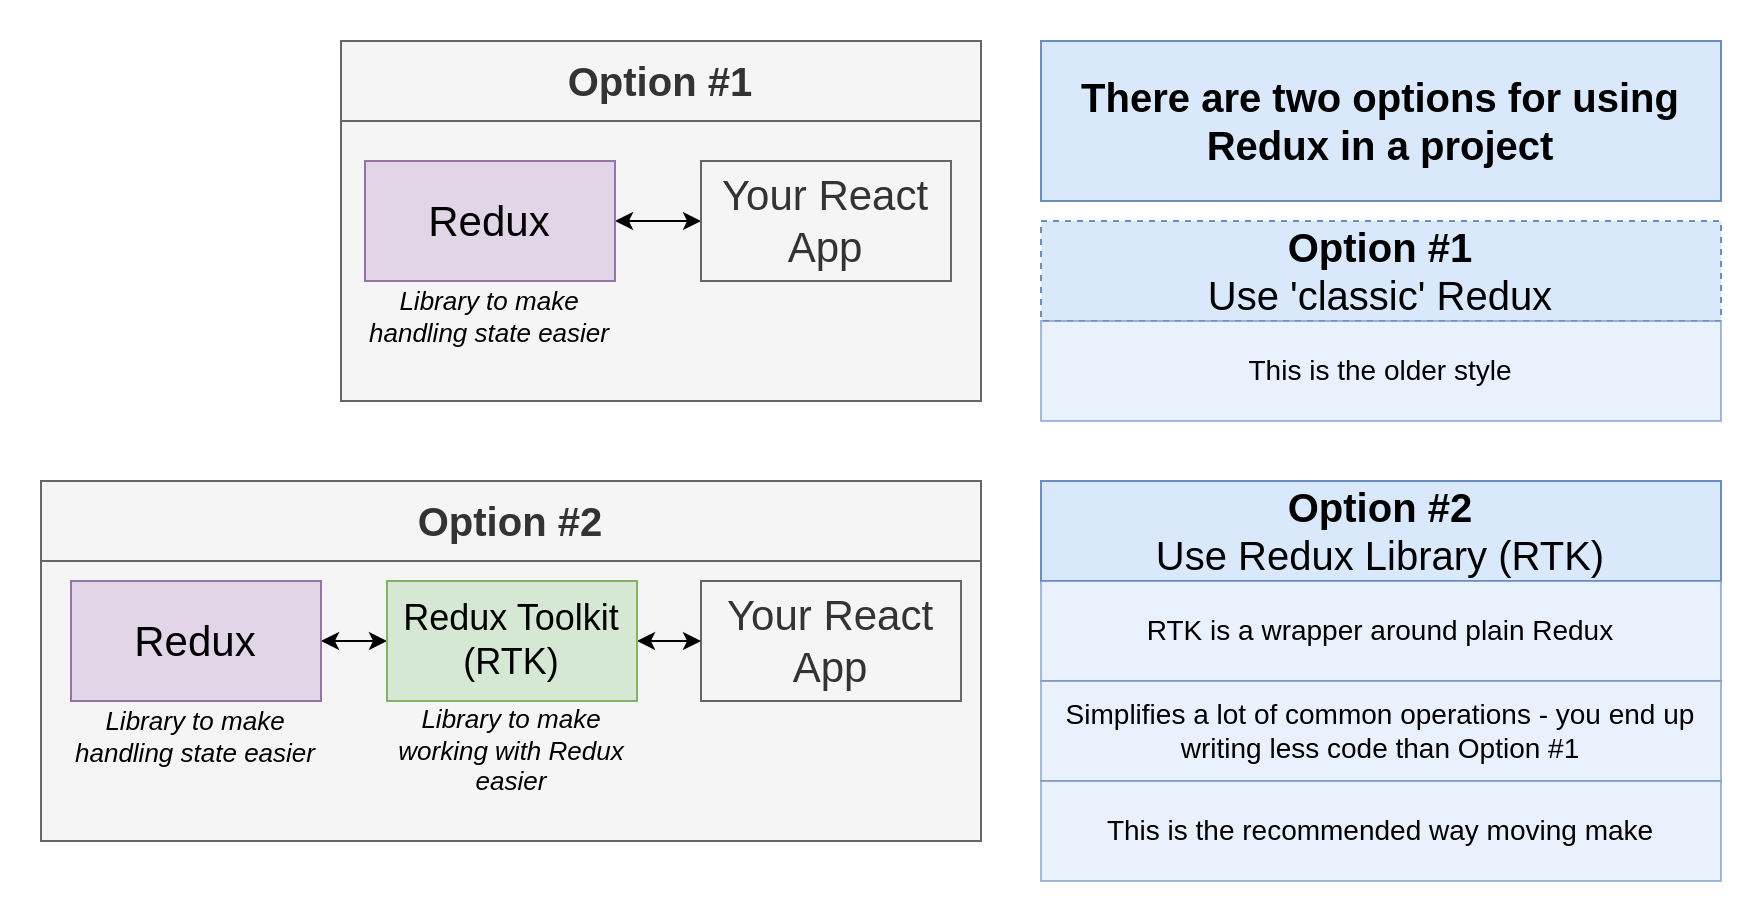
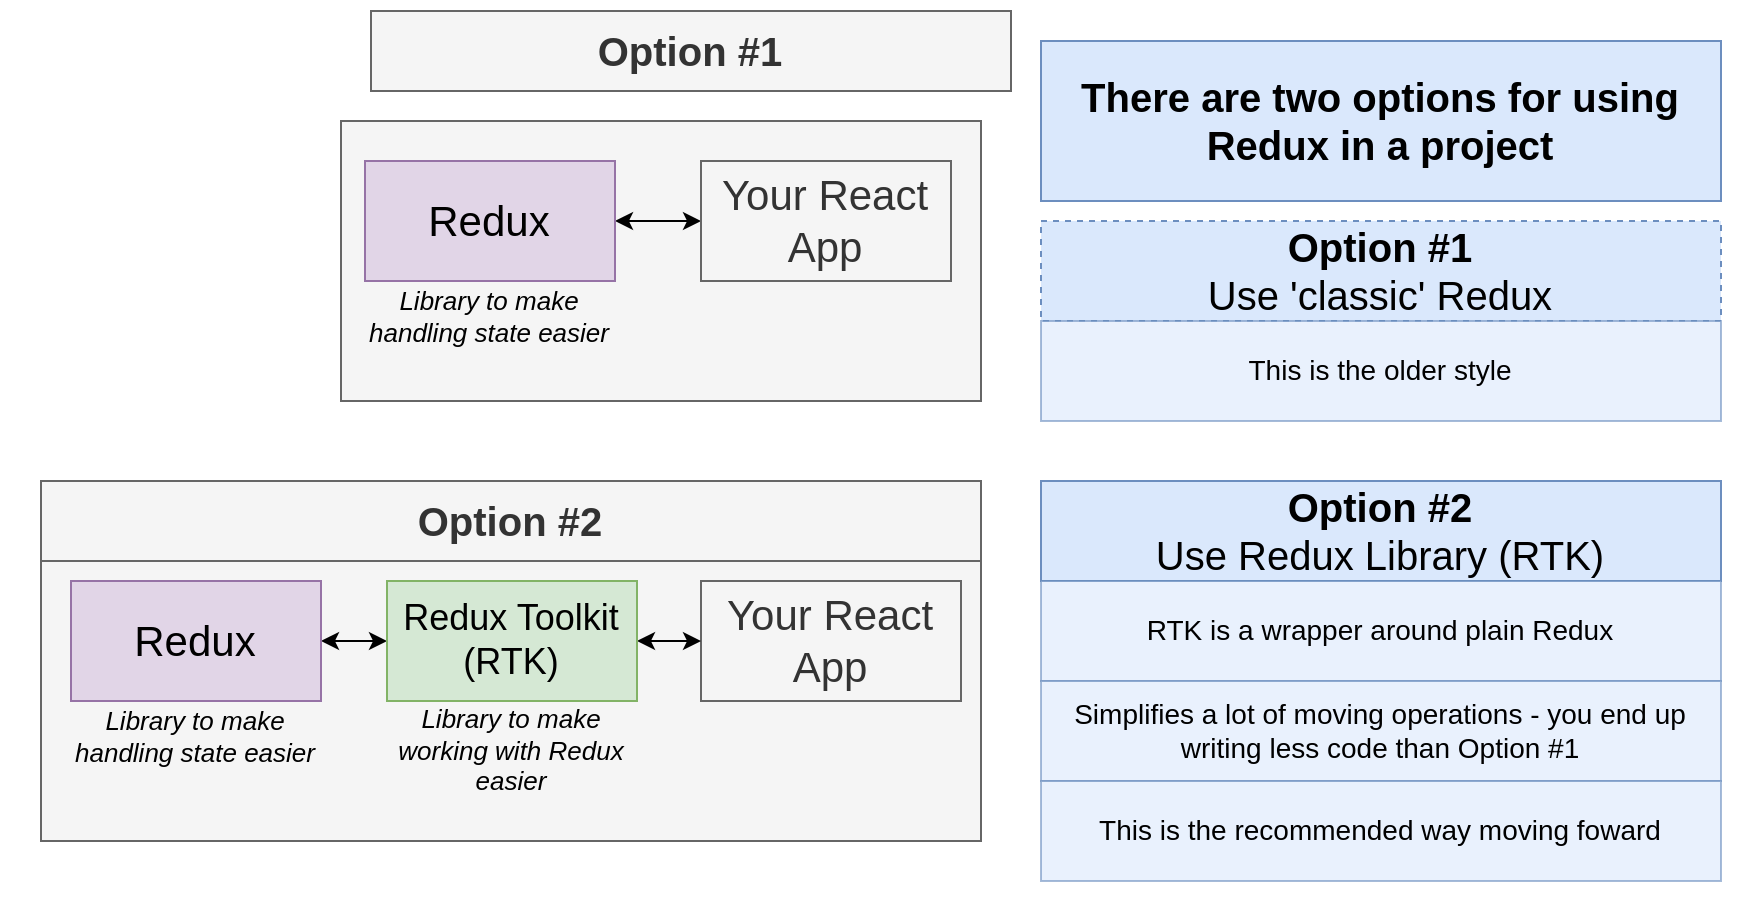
- <mxCell id="4" value="Option #1" style="rounded=0;whiteSpace=wrap;html=1;strokeWidth=1;fillColor=#f5f5f5;fontSize=20;fontColor=#333333;align=center;strokeColor=#666666;fontStyle=1" parent="1" vertex="1"><mxGeometry x="170" y="20" width="320" height="40" as="geometry" /></mxCell>
+ <mxCell id="4" value="Option #1" style="rounded=0;whiteSpace=wrap;html=1;strokeWidth=1;fillColor=#f5f5f5;fontSize=20;fontColor=#333333;align=center;strokeColor=#666666;fontStyle=1" parent="1" vertex="1"><mxGeometry x="185" y="5" width="320" height="40" as="geometry" /></mxCell>
- <mxCell id="21" value="Simplifies a lot of common operations - you end up writing less code than Option #1" style="rounded=0;whiteSpace=wrap;html=1;fillColor=#dae8fc;strokeColor=#6c8ebf;fontSize=14;fontStyle=0;opacity=60;" parent="1" vertex="1"><mxGeometry x="520" y="340" width="340" height="50" as="geometry" /></mxCell>
+ <mxCell id="21" value="Simplifies a lot of moving operations - you end up writing less code than Option #1" style="rounded=0;whiteSpace=wrap;html=1;fillColor=#dae8fc;strokeColor=#6c8ebf;fontSize=14;fontStyle=0;opacity=60;" parent="1" vertex="1"><mxGeometry x="520" y="340" width="340" height="50" as="geometry" /></mxCell>
- <mxCell id="22" value="This is the recommended way moving make" style="rounded=0;whiteSpace=wrap;html=1;fillColor=#dae8fc;strokeColor=#6c8ebf;fontSize=14;fontStyle=0;opacity=60;" parent="1" vertex="1"><mxGeometry x="520" y="390" width="340" height="50" as="geometry" /></mxCell>
+ <mxCell id="22" value="This is the recommended way moving foward" style="rounded=0;whiteSpace=wrap;html=1;fillColor=#dae8fc;strokeColor=#6c8ebf;fontSize=14;fontStyle=0;opacity=60;" parent="1" vertex="1"><mxGeometry x="520" y="390" width="340" height="50" as="geometry" /></mxCell>
